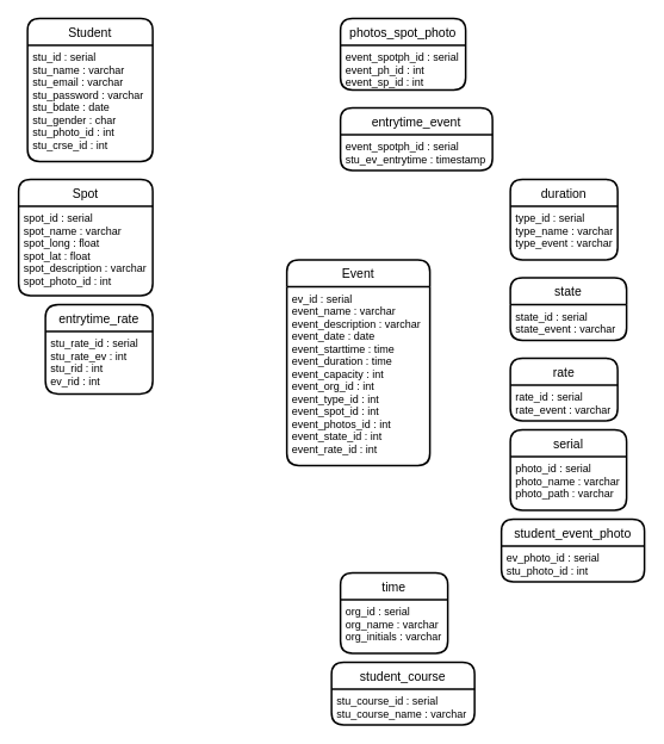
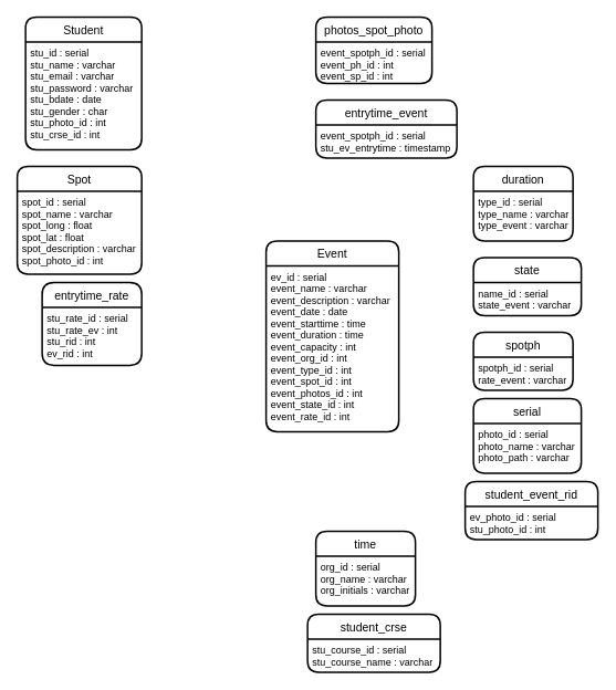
- <mxCell id="15" value="state_id : serial&#10;state_event : varchar" style="align=left;strokeColor=none;fillColor=none;spacingLeft=4;fontSize=12;verticalAlign=top;resizable=0;rotatable=0;part=1;" vertex="1" parent="14"><mxGeometry y="30" width="130" height="40" as="geometry" /></mxCell>
+ <mxCell id="15" value="name_id : serial&#10;state_event : varchar" style="align=left;strokeColor=none;fillColor=none;spacingLeft=4;fontSize=12;verticalAlign=top;resizable=0;rotatable=0;part=1;" vertex="1" parent="14"><mxGeometry y="30" width="130" height="40" as="geometry" /></mxCell>
- <mxCell id="16" value="rate" style="swimlane;childLayout=stackLayout;horizontal=1;startSize=30;horizontalStack=0;rounded=1;fontSize=14;fontStyle=0;strokeWidth=2;resizeParent=0;resizeLast=1;shadow=0;dashed=0;align=center;" vertex="1" parent="1"><mxGeometry x="570" y="400" width="120" height="70" as="geometry" /></mxCell>
+ <mxCell id="16" value="spotph" style="swimlane;childLayout=stackLayout;horizontal=1;startSize=30;horizontalStack=0;rounded=1;fontSize=14;fontStyle=0;strokeWidth=2;resizeParent=0;resizeLast=1;shadow=0;dashed=0;align=center;" vertex="1" parent="1"><mxGeometry x="570" y="400" width="120" height="70" as="geometry" /></mxCell>
- <mxCell id="17" value="rate_id : serial&#10;rate_event : varchar" style="align=left;strokeColor=none;fillColor=none;spacingLeft=4;fontSize=12;verticalAlign=top;resizable=0;rotatable=0;part=1;" vertex="1" parent="16"><mxGeometry y="30" width="120" height="40" as="geometry" /></mxCell>
+ <mxCell id="17" value="spotph_id : serial&#10;rate_event : varchar" style="align=left;strokeColor=none;fillColor=none;spacingLeft=4;fontSize=12;verticalAlign=top;resizable=0;rotatable=0;part=1;" vertex="1" parent="16"><mxGeometry y="30" width="120" height="40" as="geometry" /></mxCell>
- <mxCell id="20" value="student_event_photo" style="swimlane;childLayout=stackLayout;horizontal=1;startSize=30;horizontalStack=0;rounded=1;fontSize=14;fontStyle=0;strokeWidth=2;resizeParent=0;resizeLast=1;shadow=0;dashed=0;align=center;" vertex="1" parent="1"><mxGeometry x="560" y="580" width="160" height="70" as="geometry" /></mxCell>
+ <mxCell id="20" value="student_event_rid" style="swimlane;childLayout=stackLayout;horizontal=1;startSize=30;horizontalStack=0;rounded=1;fontSize=14;fontStyle=0;strokeWidth=2;resizeParent=0;resizeLast=1;shadow=0;dashed=0;align=center;" vertex="1" parent="1"><mxGeometry x="560" y="580" width="160" height="70" as="geometry" /></mxCell>
- <mxCell id="24" value="student_course" style="swimlane;childLayout=stackLayout;horizontal=1;startSize=30;horizontalStack=0;rounded=1;fontSize=14;fontStyle=0;strokeWidth=2;resizeParent=0;resizeLast=1;shadow=0;dashed=0;align=center;" vertex="1" parent="1"><mxGeometry x="370" y="740" width="160" height="70" as="geometry" /></mxCell>
+ <mxCell id="24" value="student_crse" style="swimlane;childLayout=stackLayout;horizontal=1;startSize=30;horizontalStack=0;rounded=1;fontSize=14;fontStyle=0;strokeWidth=2;resizeParent=0;resizeLast=1;shadow=0;dashed=0;align=center;" vertex="1" parent="1"><mxGeometry x="370" y="740" width="160" height="70" as="geometry" /></mxCell>
